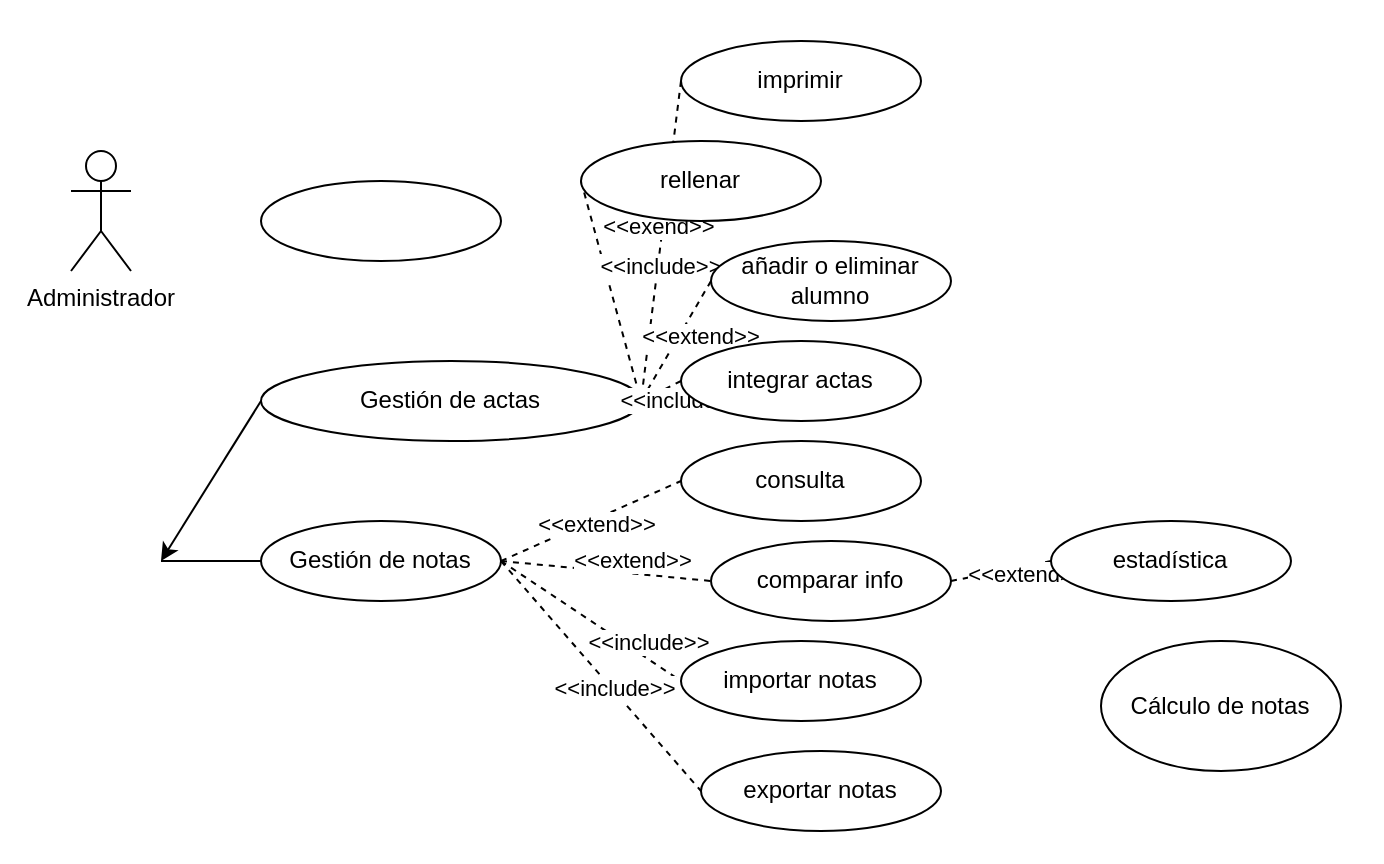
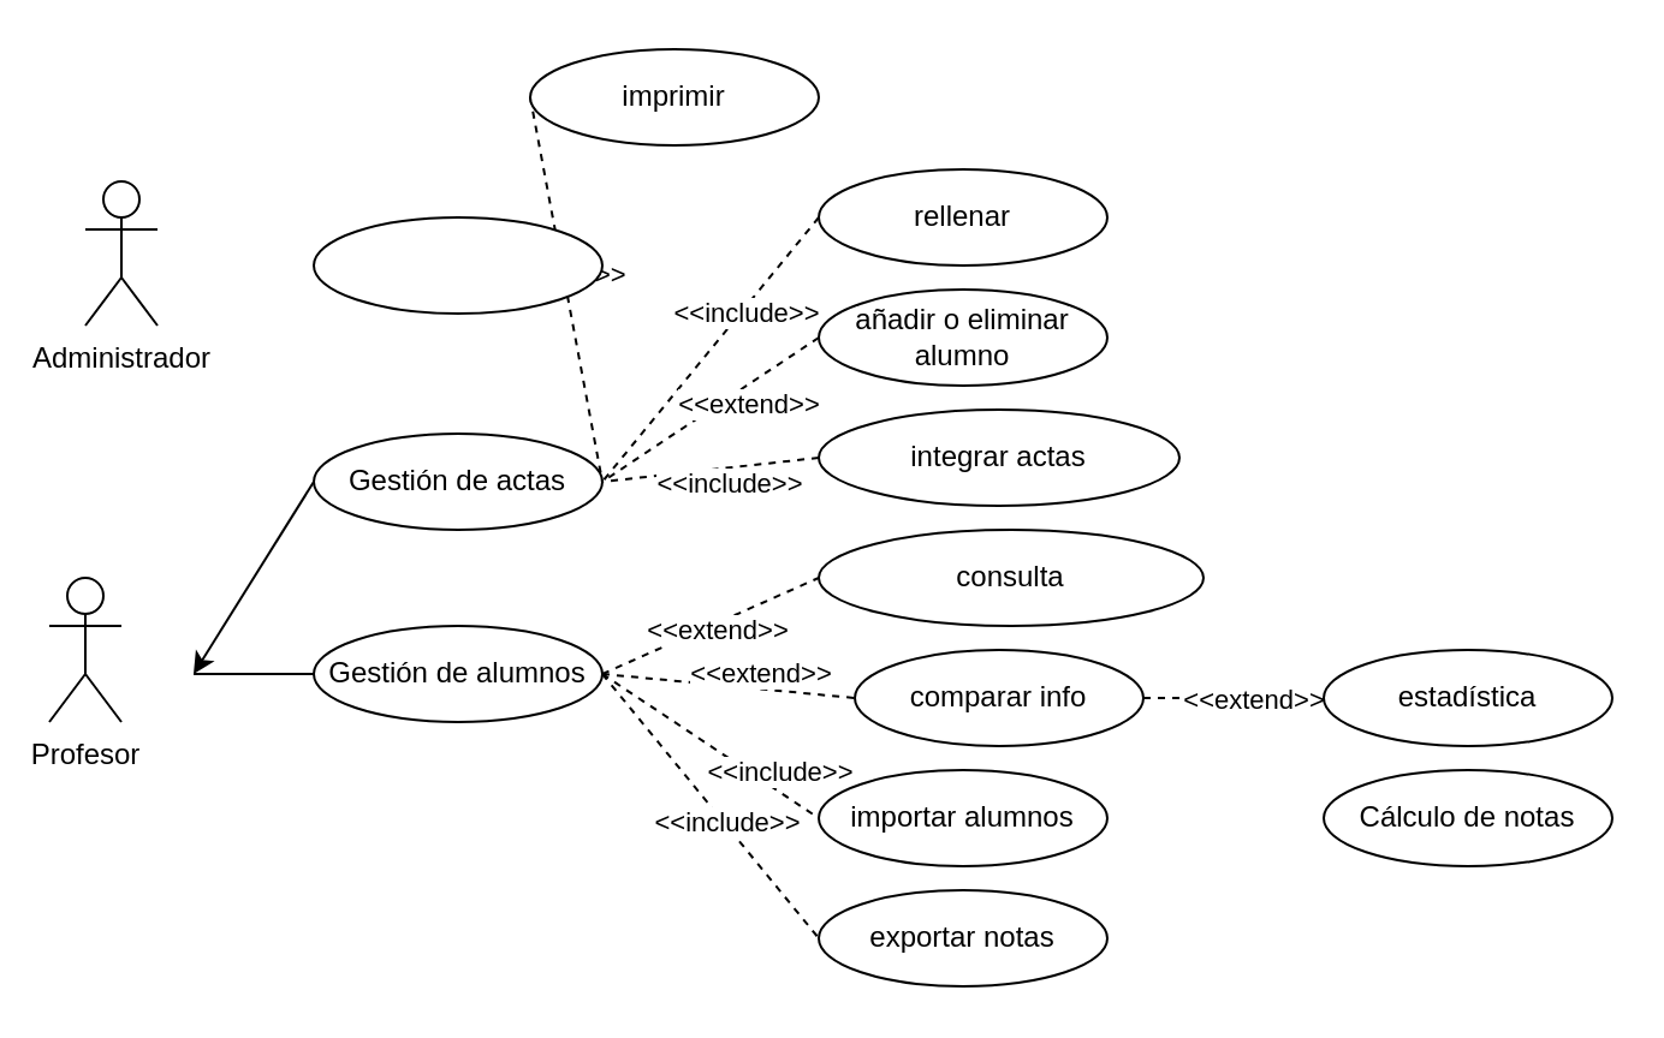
- <mxCell id="18" value="imprimir" style="ellipse;whiteSpace=wrap;html=1;" parent="1" vertex="1"><mxGeometry x="340" width="120" height="40" as="geometry" y="20" /></mxCell>
+ <mxCell id="18" value="imprimir" style="ellipse;whiteSpace=wrap;html=1;" parent="1" vertex="1"><mxGeometry x="220" y="20" width="120" height="40" as="geometry" /></mxCell>
- <mxCell id="21" value="rellenar" style="ellipse;whiteSpace=wrap;html=1;" parent="1" vertex="1"><mxGeometry x="290" y="70" width="120" height="40" as="geometry" /></mxCell>
+ <mxCell id="21" value="rellenar" style="ellipse;whiteSpace=wrap;html=1;" parent="1" vertex="1"><mxGeometry x="340" y="70" width="120" height="40" as="geometry" /></mxCell>
- <mxCell id="24" value="añadir o eliminar alumno" style="ellipse;whiteSpace=wrap;html=1;" parent="1" vertex="1"><mxGeometry x="355" y="120" width="120" height="40" as="geometry" /></mxCell>
+ <mxCell id="24" value="añadir o eliminar alumno" style="ellipse;whiteSpace=wrap;html=1;" parent="1" vertex="1"><mxGeometry x="340" y="120" width="120" height="40" as="geometry" /></mxCell>
- <mxCell id="27" value="integrar actas" style="ellipse;whiteSpace=wrap;html=1;" parent="1" vertex="1"><mxGeometry x="340" y="170" width="120" height="40" as="geometry" /></mxCell>
+ <mxCell id="27" value="integrar actas" style="ellipse;whiteSpace=wrap;html=1;" parent="1" vertex="1"><mxGeometry x="340" y="170" width="150" height="40" as="geometry" /></mxCell>
- <mxCell id="4" value="Gestión de actas" style="ellipse;whiteSpace=wrap;html=1;" parent="1" vertex="1"><mxGeometry x="130" y="180" width="190" height="40" as="geometry" /></mxCell>
+ <mxCell id="4" value="Gestión de actas" style="ellipse;whiteSpace=wrap;html=1;" parent="1" vertex="1"><mxGeometry x="130" y="180" width="120" height="40" as="geometry" /></mxCell>
- <mxCell id="28" value="consulta" style="ellipse;whiteSpace=wrap;html=1;" parent="1" vertex="1"><mxGeometry x="340" y="220" width="120" height="40" as="geometry" /></mxCell>
+ <mxCell id="28" value="consulta" style="ellipse;whiteSpace=wrap;html=1;" parent="1" vertex="1"><mxGeometry x="340" y="220" width="160" height="40" as="geometry" /></mxCell>
+ <mxCell id="2" value="Profesor" style="shape=umlActor;verticalLabelPosition=bottom;verticalAlign=top;html=1;outlineConnect=0;" parent="1" vertex="1"><mxGeometry x="20" y="240" width="30" height="60" as="geometry" /></mxCell>
- <mxCell id="14" value="Gestión de notas" style="ellipse;whiteSpace=wrap;html=1;" parent="1" vertex="1"><mxGeometry x="130" y="260" width="120" height="40" as="geometry" /></mxCell>
+ <mxCell id="14" value="Gestión de alumnos" style="ellipse;whiteSpace=wrap;html=1;" parent="1" vertex="1"><mxGeometry x="130" y="260" width="120" height="40" as="geometry" /></mxCell>
- <mxCell id="34" value="estadística" style="ellipse;whiteSpace=wrap;html=1;" parent="1" vertex="1"><mxGeometry x="525" y="260" width="120" height="40" as="geometry" /></mxCell>
+ <mxCell id="34" value="estadística" style="ellipse;whiteSpace=wrap;html=1;" parent="1" vertex="1"><mxGeometry x="550" y="270" width="120" height="40" as="geometry" /></mxCell>
- <mxCell id="32" value="importar notas" style="ellipse;whiteSpace=wrap;html=1;" parent="1" vertex="1"><mxGeometry x="340" y="320" width="120" height="40" as="geometry" /></mxCell>
+ <mxCell id="32" value="importar alumnos" style="ellipse;whiteSpace=wrap;html=1;" parent="1" vertex="1"><mxGeometry x="340" y="320" width="120" height="40" as="geometry" /></mxCell>
- <mxCell id="15" value="Cálculo de notas" style="ellipse;whiteSpace=wrap;html=1;" parent="1" vertex="1"><mxGeometry x="550" y="320" width="120" height="65" as="geometry" /></mxCell>
+ <mxCell id="15" value="Cálculo de notas" style="ellipse;whiteSpace=wrap;html=1;" parent="1" vertex="1"><mxGeometry x="550" y="320" width="120" height="40" as="geometry" /></mxCell>
- <mxCell id="33" value="exportar notas" style="ellipse;whiteSpace=wrap;html=1;" parent="1" vertex="1"><mxGeometry x="350" y="375" width="120" height="40" as="geometry" /></mxCell>
+ <mxCell id="33" value="exportar notas" style="ellipse;whiteSpace=wrap;html=1;" parent="1" vertex="1"><mxGeometry x="340" y="370" width="120" height="40" as="geometry" /></mxCell>
